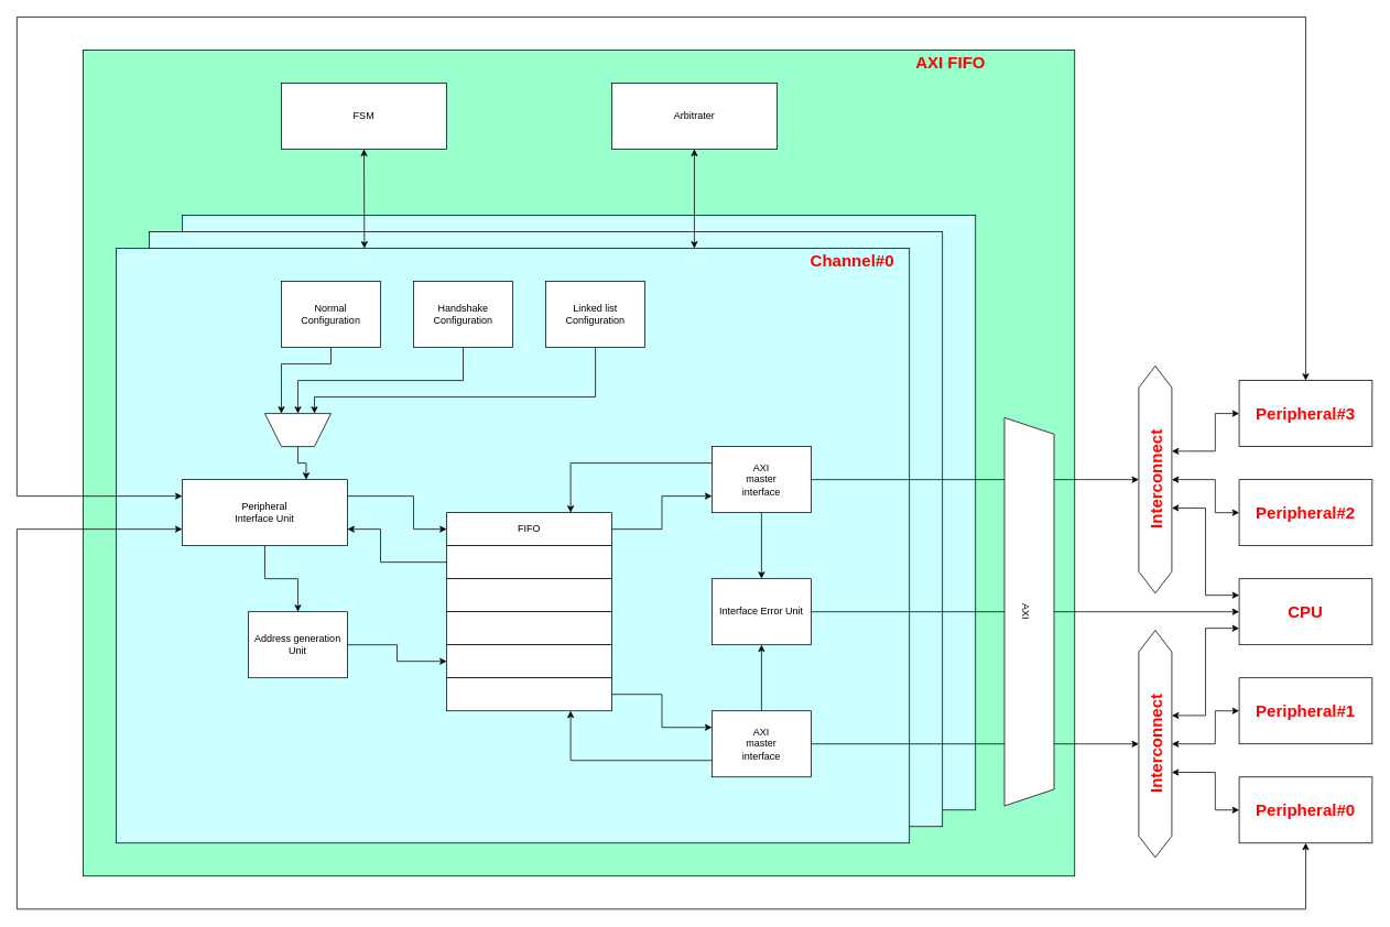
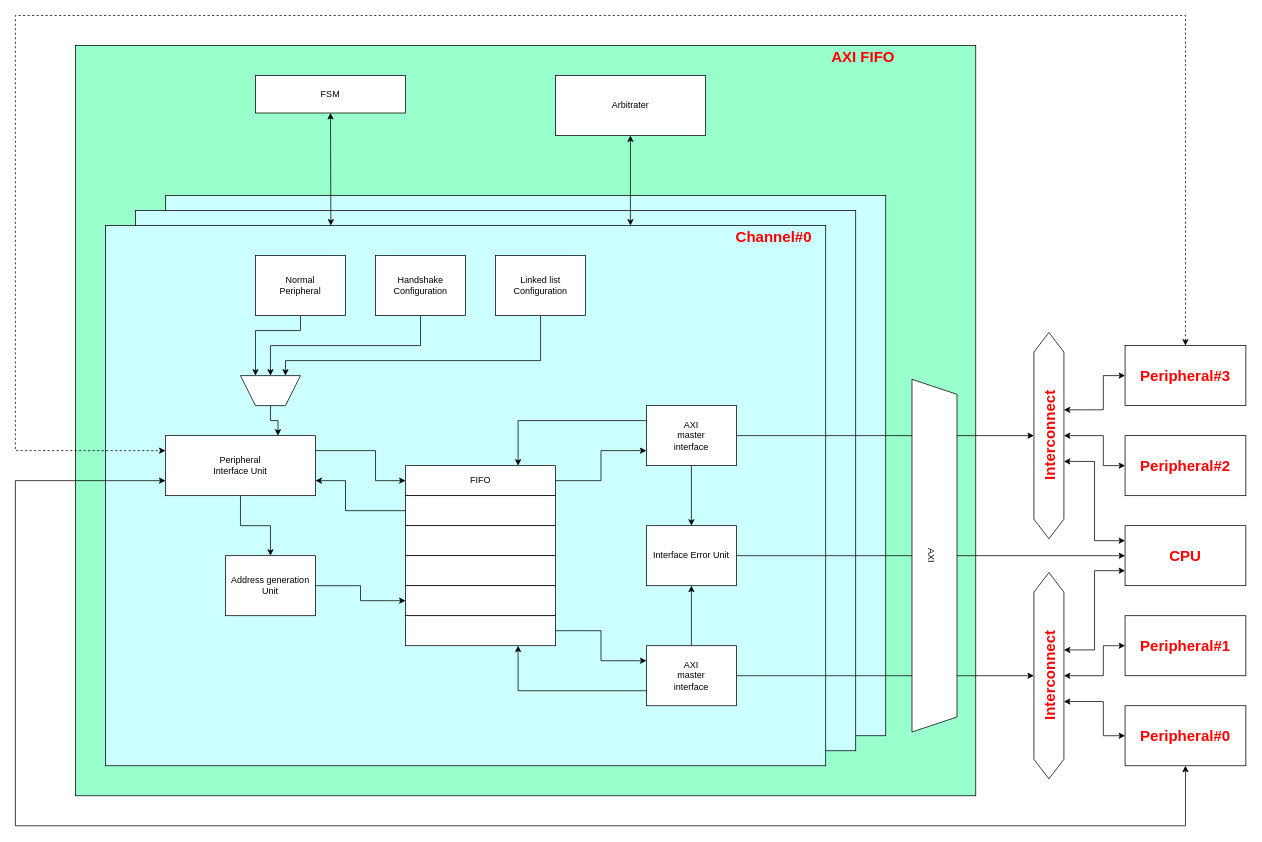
- <mxCell id="62" style="edgeStyle=orthogonalEdgeStyle;rounded=0;orthogonalLoop=1;jettySize=auto;html=1;exitX=0.5;exitY=0;exitDx=0;exitDy=0;entryX=0;entryY=0.25;entryDx=0;entryDy=0;fontSize=20;fontColor=#FF0000;startArrow=classic;startFill=1;" parent="1" source="63" target="24" edge="1"><mxGeometry relative="1" as="geometry"><Array as="points"><mxPoint x="1580" y="20" /><mxPoint x="20" y="20" /><mxPoint x="20" y="600" /></Array></mxGeometry></mxCell>
+ <mxCell id="62" style="edgeStyle=orthogonalEdgeStyle;rounded=0;orthogonalLoop=1;jettySize=auto;html=1;exitX=0.5;exitY=0;exitDx=0;exitDy=0;entryX=0;entryY=0.25;entryDx=0;entryDy=0;fontSize=20;fontColor=#FF0000;startArrow=classic;startFill=1;dashed=1;" parent="1" source="63" target="24" edge="1"><mxGeometry relative="1" as="geometry"><Array as="points"><mxPoint x="1580" y="20" /><mxPoint x="20" y="20" /><mxPoint x="20" y="600" /></Array></mxGeometry></mxCell>
- <mxCell id="21" value="FSM" style="rounded=0;whiteSpace=wrap;html=1;" parent="1" vertex="1"><mxGeometry x="340" y="100" width="200" height="80" as="geometry" /></mxCell>
+ <mxCell id="21" value="FSM" style="rounded=0;whiteSpace=wrap;html=1;" parent="1" vertex="1"><mxGeometry x="340" y="100" width="200" height="50" as="geometry" /></mxCell>
- <mxCell id="8" value="Normal&lt;br&gt;Configuration" style="rounded=0;whiteSpace=wrap;html=1;" parent="1" vertex="1"><mxGeometry x="340" y="340" width="120" height="80" as="geometry" /></mxCell>
+ <mxCell id="8" value="Normal&lt;br&gt;Peripheral" style="rounded=0;whiteSpace=wrap;html=1;" parent="1" vertex="1"><mxGeometry x="340" y="340" width="120" height="80" as="geometry" /></mxCell>
